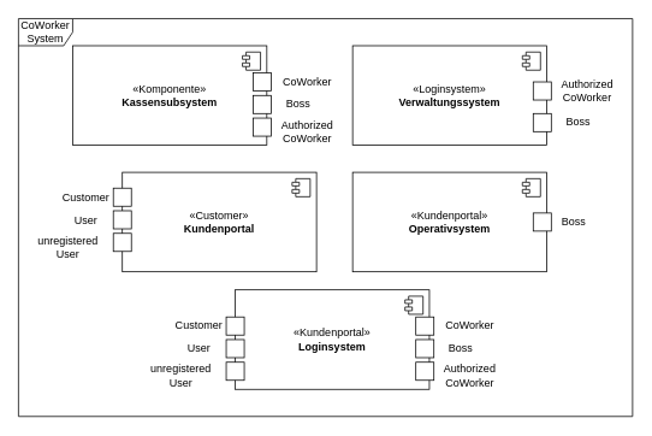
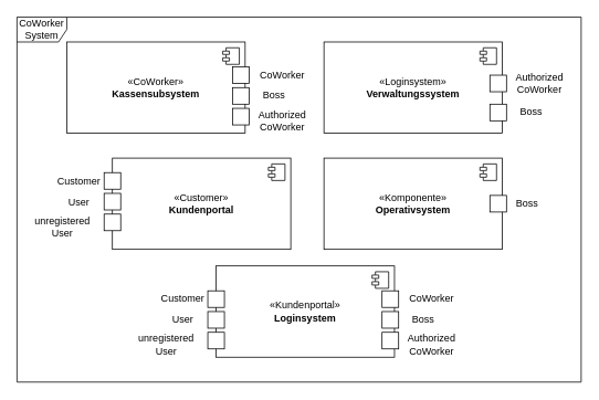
- <mxCell id="40" value="«Komponente»&lt;br&gt;&lt;b&gt;Kassensubsystem&lt;/b&gt;" style="html=1;dropTarget=0;whiteSpace=wrap;" parent="39" vertex="1"><mxGeometry width="215" height="110" as="geometry" /></mxCell>
+ <mxCell id="40" value="«CoWorker»&lt;br&gt;&lt;b&gt;Kassensubsystem&lt;/b&gt;" style="html=1;dropTarget=0;whiteSpace=wrap;" parent="39" vertex="1"><mxGeometry width="215" height="110" as="geometry" /></mxCell>
- <mxCell id="11" value="«Kundenportal»&lt;br&gt;&lt;b&gt;Operativsystem&lt;/b&gt;" style="html=1;dropTarget=0;whiteSpace=wrap;" parent="10" vertex="1"><mxGeometry width="215" height="110" as="geometry" /></mxCell>
+ <mxCell id="11" value="«Komponente»&lt;br&gt;&lt;b&gt;Operativsystem&lt;/b&gt;" style="html=1;dropTarget=0;whiteSpace=wrap;" parent="10" vertex="1"><mxGeometry width="215" height="110" as="geometry" /></mxCell>
